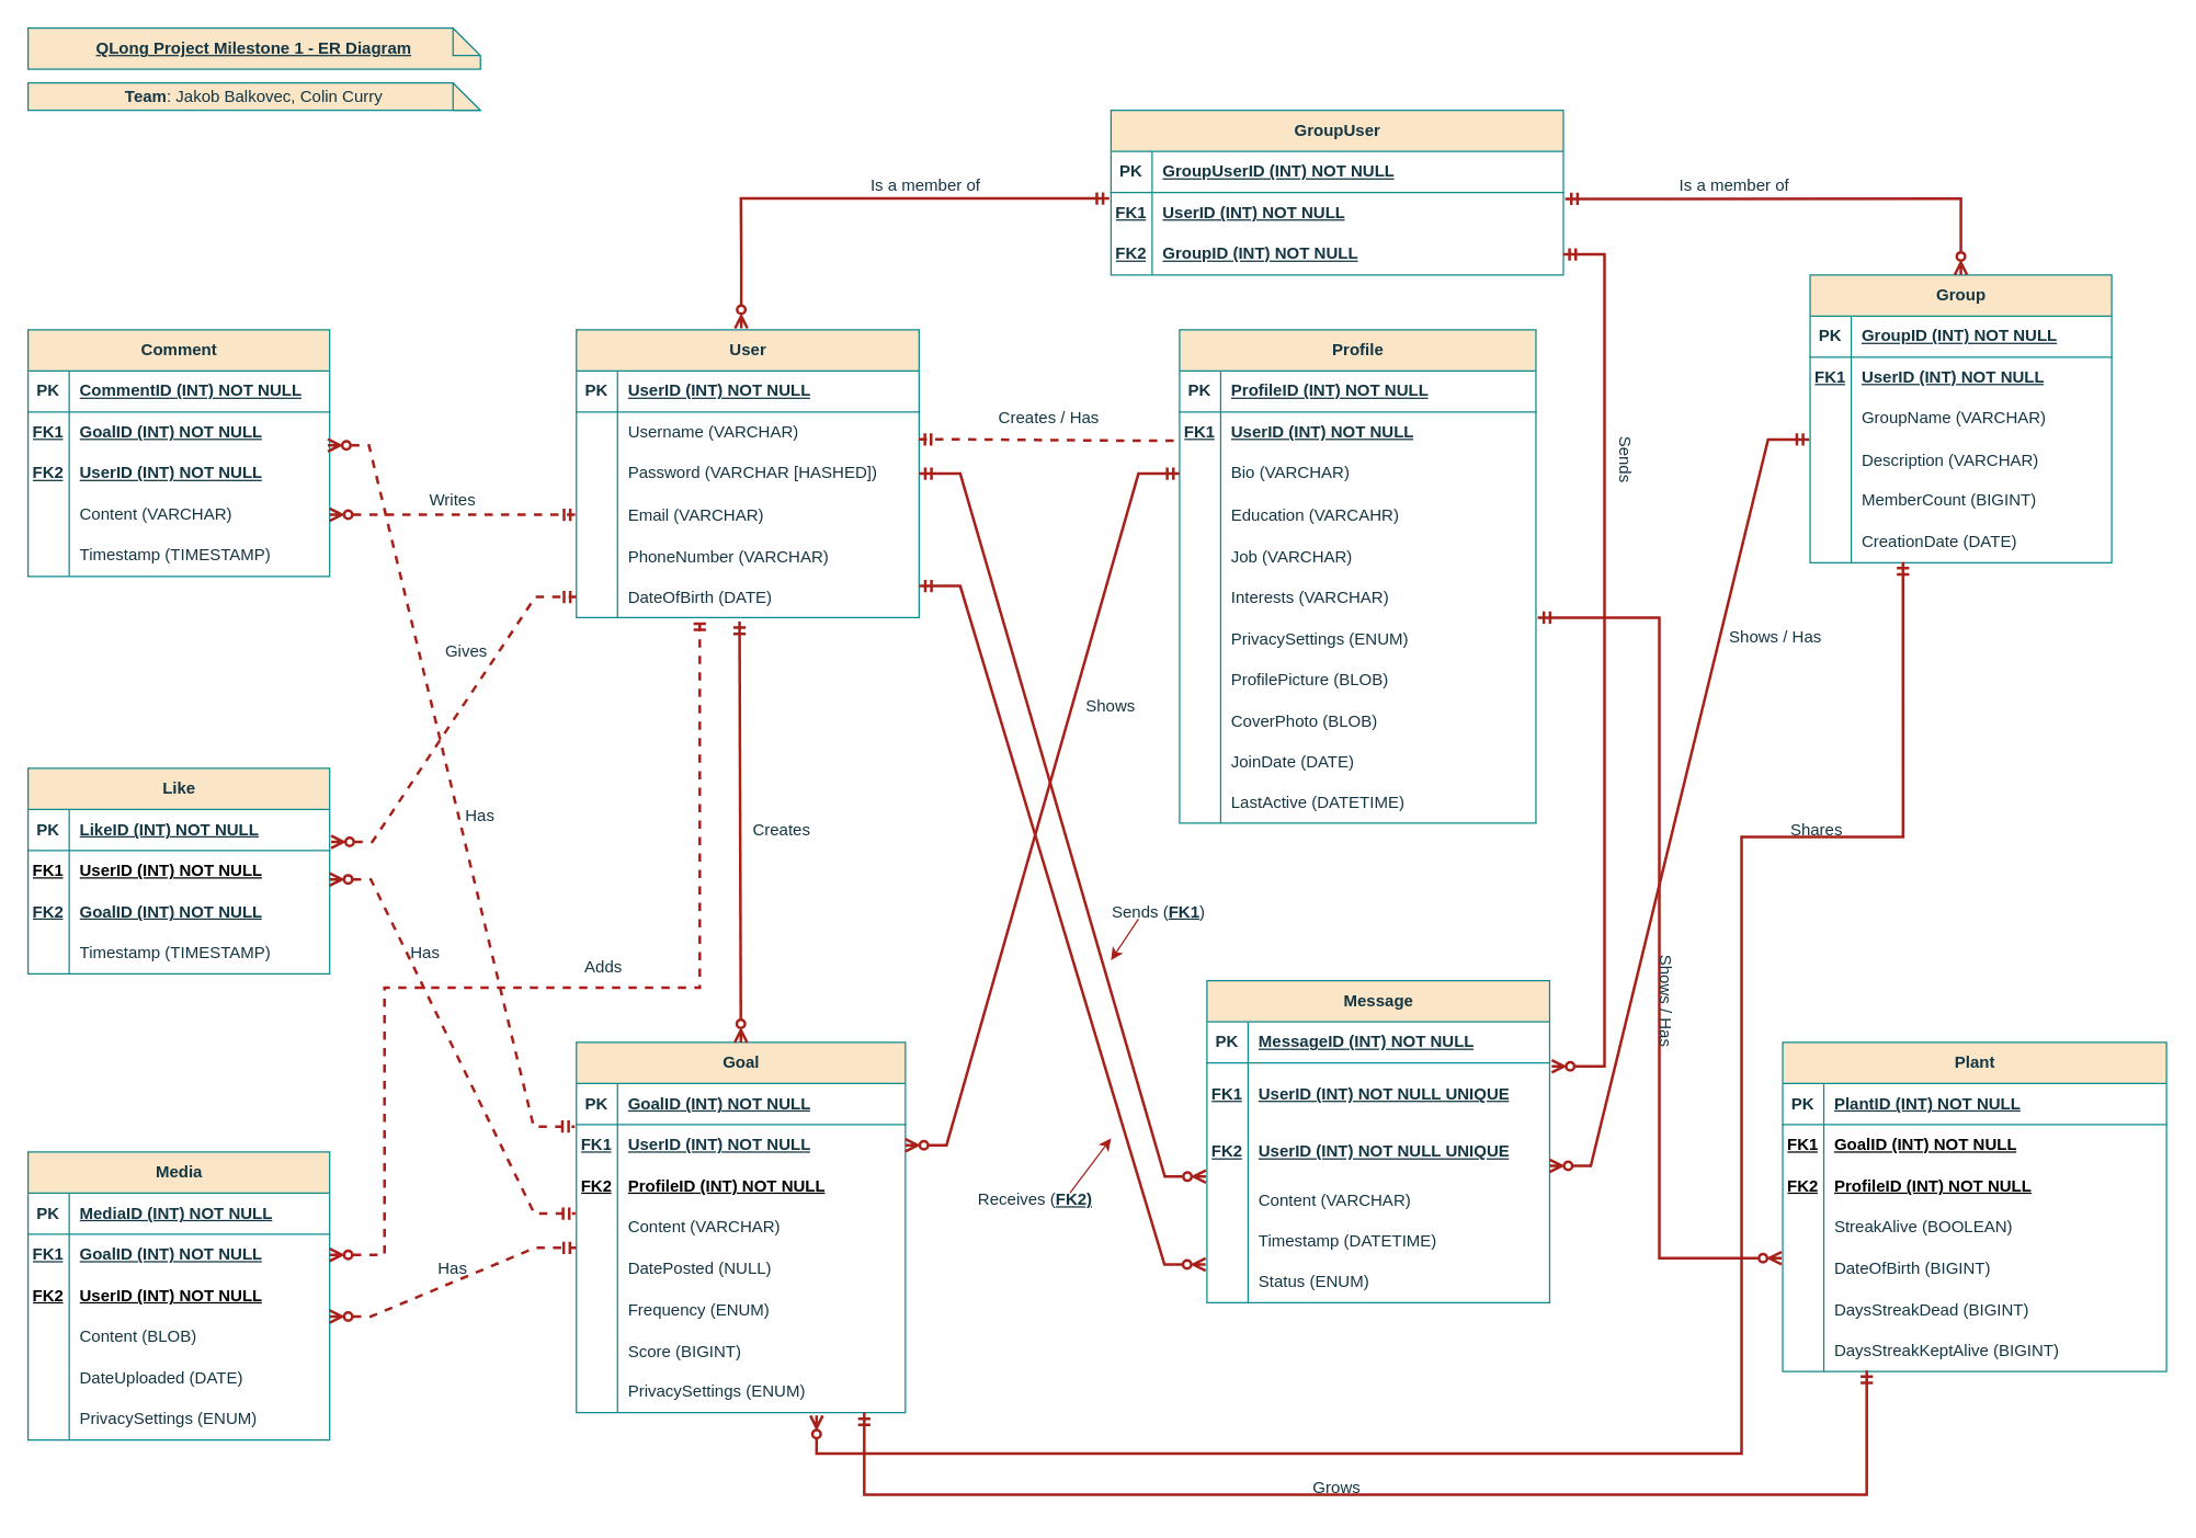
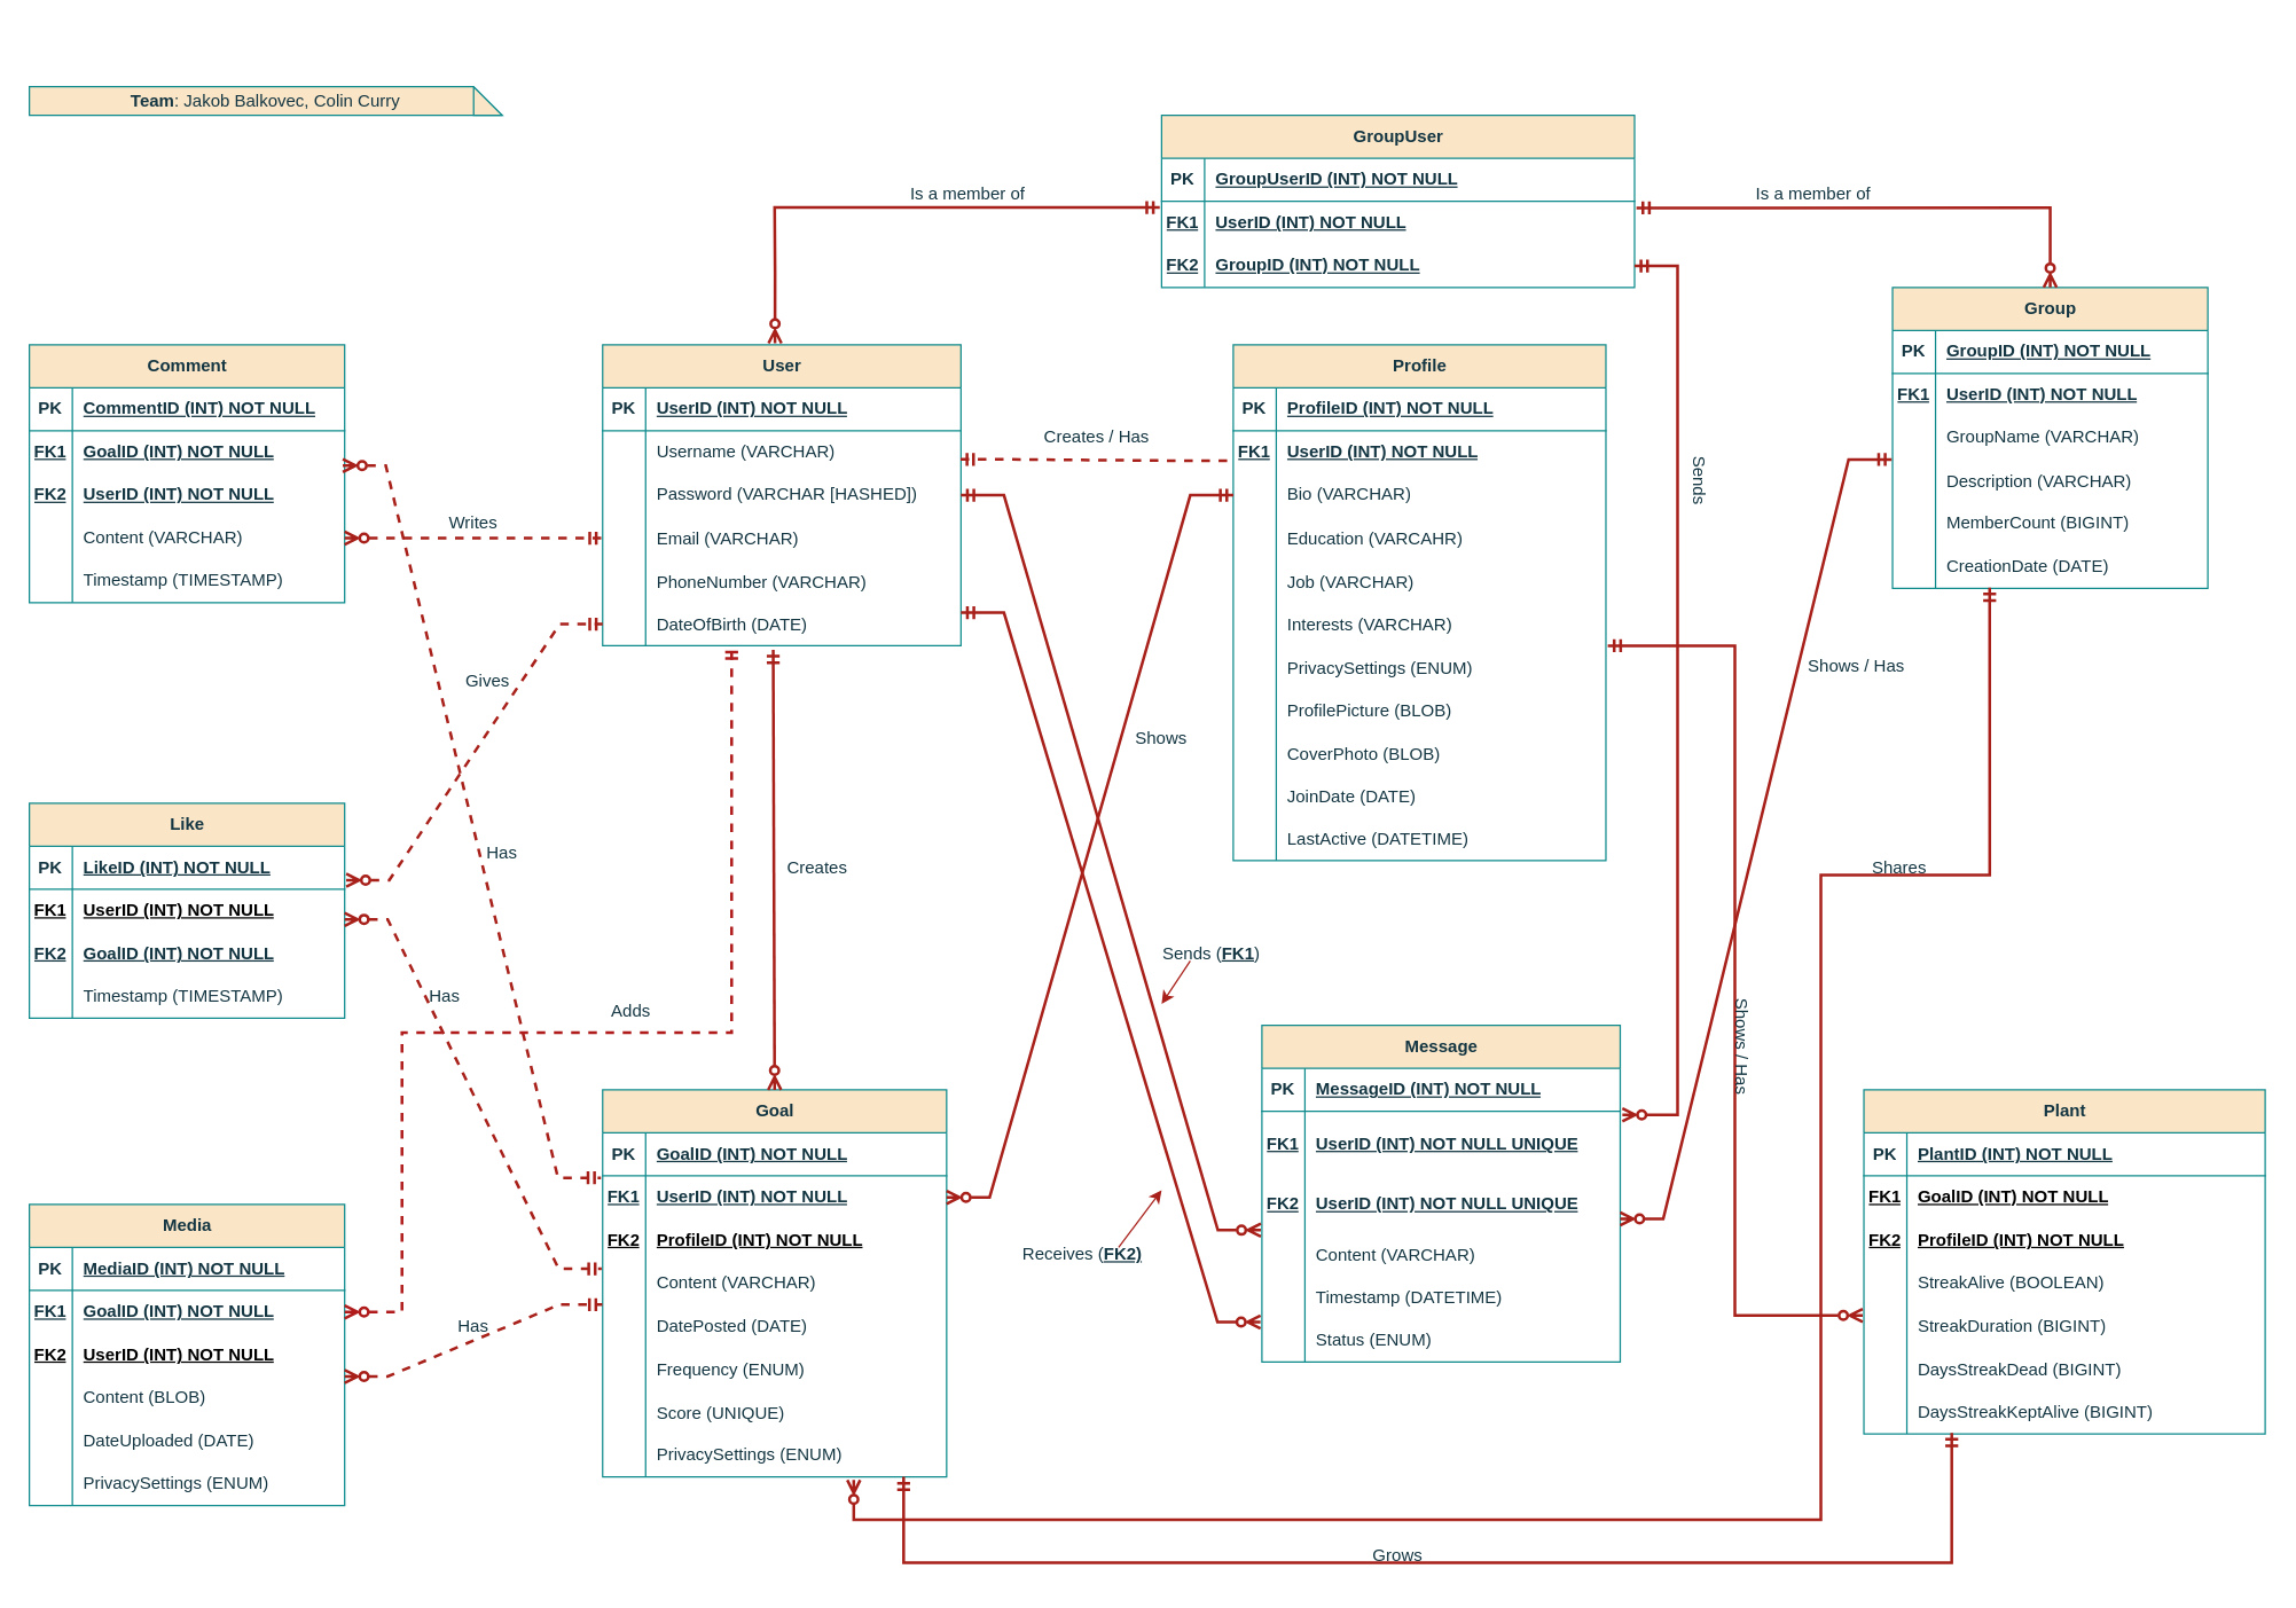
- <mxCell id="2" value="&lt;b&gt;&lt;u&gt;QLong Project Milestone 1 - ER Diagram&lt;/u&gt;&lt;/b&gt;" style="shape=note;size=20;whiteSpace=wrap;html=1;strokeColor=#0F8B8D;fontColor=#143642;fillColor=#FAE5C7;labelBackgroundColor=none;" parent="1" vertex="1"><mxGeometry x="20" y="20" width="330" height="30" as="geometry" /></mxCell>
- <mxCell id="111" value="DatePosted (NULL)" style="shape=partialRectangle;connectable=0;fillColor=none;top=0;left=0;bottom=0;right=0;align=left;spacingLeft=6;overflow=hidden;whiteSpace=wrap;html=1;strokeColor=#0F8B8D;fontColor=#143642;labelBackgroundColor=none;" parent="109" vertex="1"><mxGeometry x="30" width="210" height="30" as="geometry"><mxRectangle width="210" height="30" as="alternateBounds" /></mxGeometry></mxCell>
+ <mxCell id="111" value="DatePosted (DATE)" style="shape=partialRectangle;connectable=0;fillColor=none;top=0;left=0;bottom=0;right=0;align=left;spacingLeft=6;overflow=hidden;whiteSpace=wrap;html=1;strokeColor=#0F8B8D;fontColor=#143642;labelBackgroundColor=none;" parent="109" vertex="1"><mxGeometry x="30" width="210" height="30" as="geometry"><mxRectangle width="210" height="30" as="alternateBounds" /></mxGeometry></mxCell>
- <mxCell id="189" value="DateOfBirth (BIGINT)" style="shape=partialRectangle;connectable=0;fillColor=none;top=0;left=0;bottom=0;right=0;align=left;spacingLeft=6;overflow=hidden;whiteSpace=wrap;html=1;labelBackgroundColor=none;strokeColor=#0F8B8D;fontColor=#143642;" parent="187" vertex="1"><mxGeometry x="30.0" width="250.0" height="30" as="geometry"><mxRectangle width="250.0" height="30" as="alternateBounds" /></mxGeometry></mxCell>
+ <mxCell id="189" value="StreakDuration (BIGINT)" style="shape=partialRectangle;connectable=0;fillColor=none;top=0;left=0;bottom=0;right=0;align=left;spacingLeft=6;overflow=hidden;whiteSpace=wrap;html=1;labelBackgroundColor=none;strokeColor=#0F8B8D;fontColor=#143642;" parent="187" vertex="1"><mxGeometry x="30.0" width="250.0" height="30" as="geometry"><mxRectangle width="250.0" height="30" as="alternateBounds" /></mxGeometry></mxCell>
- <mxCell id="117" value="Score (BIGINT)" style="shape=partialRectangle;connectable=0;fillColor=none;top=0;left=0;bottom=0;right=0;align=left;spacingLeft=6;overflow=hidden;strokeColor=#0F8B8D;fontColor=#143642;" parent="115" vertex="1"><mxGeometry x="30" width="210" height="30" as="geometry"><mxRectangle width="210" height="30" as="alternateBounds" /></mxGeometry></mxCell>
+ <mxCell id="117" value="Score (UNIQUE)" style="shape=partialRectangle;connectable=0;fillColor=none;top=0;left=0;bottom=0;right=0;align=left;spacingLeft=6;overflow=hidden;strokeColor=#0F8B8D;fontColor=#143642;" parent="115" vertex="1"><mxGeometry x="30" width="210" height="30" as="geometry"><mxRectangle width="210" height="30" as="alternateBounds" /></mxGeometry></mxCell>
